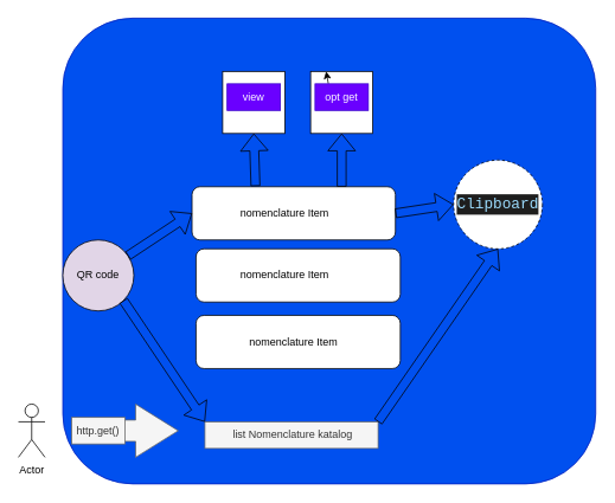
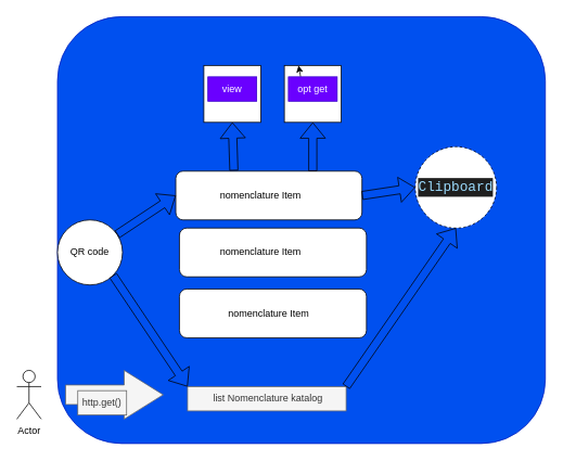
- <mxCell id="13" value="QR code" style="ellipse;whiteSpace=wrap;html=1;aspect=fixed;fillColor=#e1d5e7;" parent="1" vertex="1"><mxGeometry x="70" y="270" width="80" height="80" as="geometry" /></mxCell>
+ <mxCell id="13" value="QR code" style="ellipse;whiteSpace=wrap;html=1;aspect=fixed;" parent="1" vertex="1"><mxGeometry x="70" y="270" width="80" height="80" as="geometry" /></mxCell>
- <mxCell id="24" value="http.get()" style="text;html=1;align=center;verticalAlign=middle;whiteSpace=wrap;rounded=0;fillColor=#f5f5f5;fontColor=#333333;strokeColor=#666666;" parent="1" vertex="1"><mxGeometry x="80" y="470" width="60" height="30" as="geometry" /></mxCell>
+ <mxCell id="24" value="http.get()" style="text;html=1;align=center;verticalAlign=middle;whiteSpace=wrap;rounded=0;fillColor=#f5f5f5;fontColor=#333333;strokeColor=#666666;" parent="1" vertex="1"><mxGeometry x="95" y="480" width="60" height="30" as="geometry" /></mxCell>
